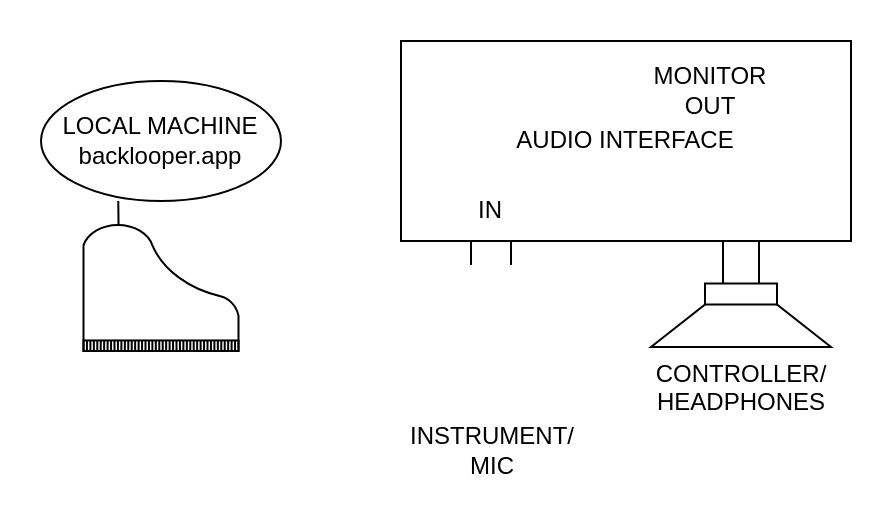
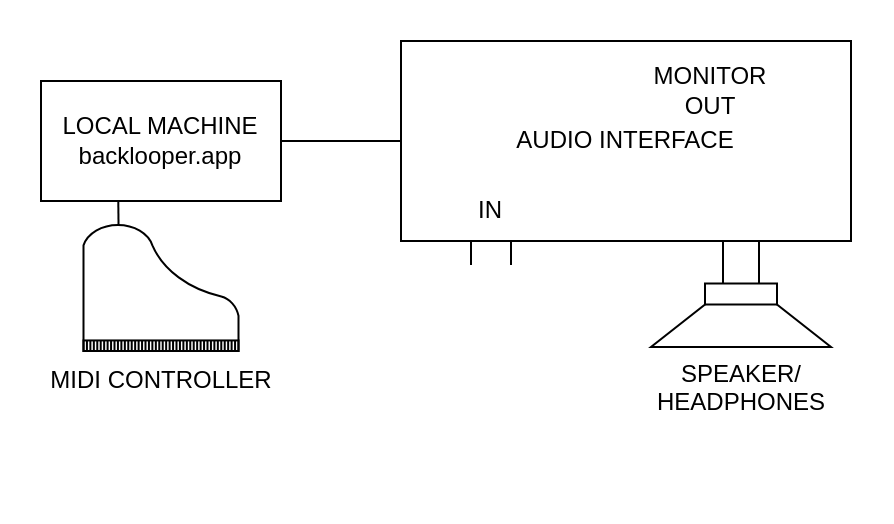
- <mxCell id="2" value="LOCAL MACHINE&lt;br&gt;backlooper.app" style="ellipse;whiteSpace=wrap;html=1;shadow=0;dashed=0;strokeColor=default;strokeWidth=1;fontFamily=Helvetica;fontSize=12;fontColor=default;fillColor=default;" parent="1" vertex="1"><mxGeometry x="20" y="40" width="120" height="60" as="geometry" /></mxCell>
+ <mxCell id="2" value="LOCAL MACHINE&lt;br&gt;backlooper.app" style="rounded=0;whiteSpace=wrap;html=1;shadow=0;dashed=0;strokeColor=default;strokeWidth=1;fontFamily=Helvetica;fontSize=12;fontColor=default;fillColor=default;" parent="1" vertex="1"><mxGeometry x="20" y="40" width="120" height="60" as="geometry" /></mxCell>
+ <mxCell id="3" style="edgeStyle=orthogonalEdgeStyle;rounded=0;orthogonalLoop=1;jettySize=auto;html=1;exitX=0;exitY=0.5;exitDx=0;exitDy=0;entryX=1;entryY=0.5;entryDx=0;entryDy=0;fontFamily=Helvetica;fontSize=12;fontColor=default;endArrow=none;endFill=0;" parent="1" source="4" target="2" edge="1"><mxGeometry relative="1" as="geometry" /></mxCell>
+ <mxCell id="10" value="MIDI CONTROLLER" style="text;html=1;strokeColor=none;fillColor=none;align=center;verticalAlign=middle;whiteSpace=wrap;rounded=0;fontSize=12;fontFamily=Helvetica;fontColor=default;" parent="1" vertex="1"><mxGeometry x="22.5" y="175" width="115" height="30" as="geometry" /></mxCell>
- <mxCell id="5" value="CONTROLLER/&lt;br&gt;HEADPHONES" style="pointerEvents=1;verticalLabelPosition=bottom;shadow=0;dashed=0;align=center;html=1;verticalAlign=top;shape=mxgraph.electrical.electro-mechanical.loudspeaker;strokeColor=default;strokeWidth=1;fontFamily=Helvetica;fontSize=12;fontColor=default;fillColor=default;direction=south;" parent="1" vertex="1"><mxGeometry x="325" y="120" width="90" height="53" as="geometry" /></mxCell>
+ <mxCell id="5" value="SPEAKER/&lt;br&gt;HEADPHONES" style="pointerEvents=1;verticalLabelPosition=bottom;shadow=0;dashed=0;align=center;html=1;verticalAlign=top;shape=mxgraph.electrical.electro-mechanical.loudspeaker;strokeColor=default;strokeWidth=1;fontFamily=Helvetica;fontSize=12;fontColor=default;fillColor=default;direction=south;" parent="1" vertex="1"><mxGeometry x="325" y="120" width="90" height="53" as="geometry" /></mxCell>
- <mxCell id="9" value="INSTRUMENT/&lt;br&gt;&lt;div style=&quot;&quot;&gt;&lt;span style=&quot;background-color: initial;&quot;&gt;MIC&lt;/span&gt;&lt;/div&gt;" style="text;html=1;strokeColor=none;fillColor=none;align=center;verticalAlign=middle;whiteSpace=wrap;rounded=0;fontSize=12;fontFamily=Helvetica;fontColor=default;" parent="1" vertex="1"><mxGeometry x="190.5" y="210" width="110" height="30" as="geometry" /></mxCell>
